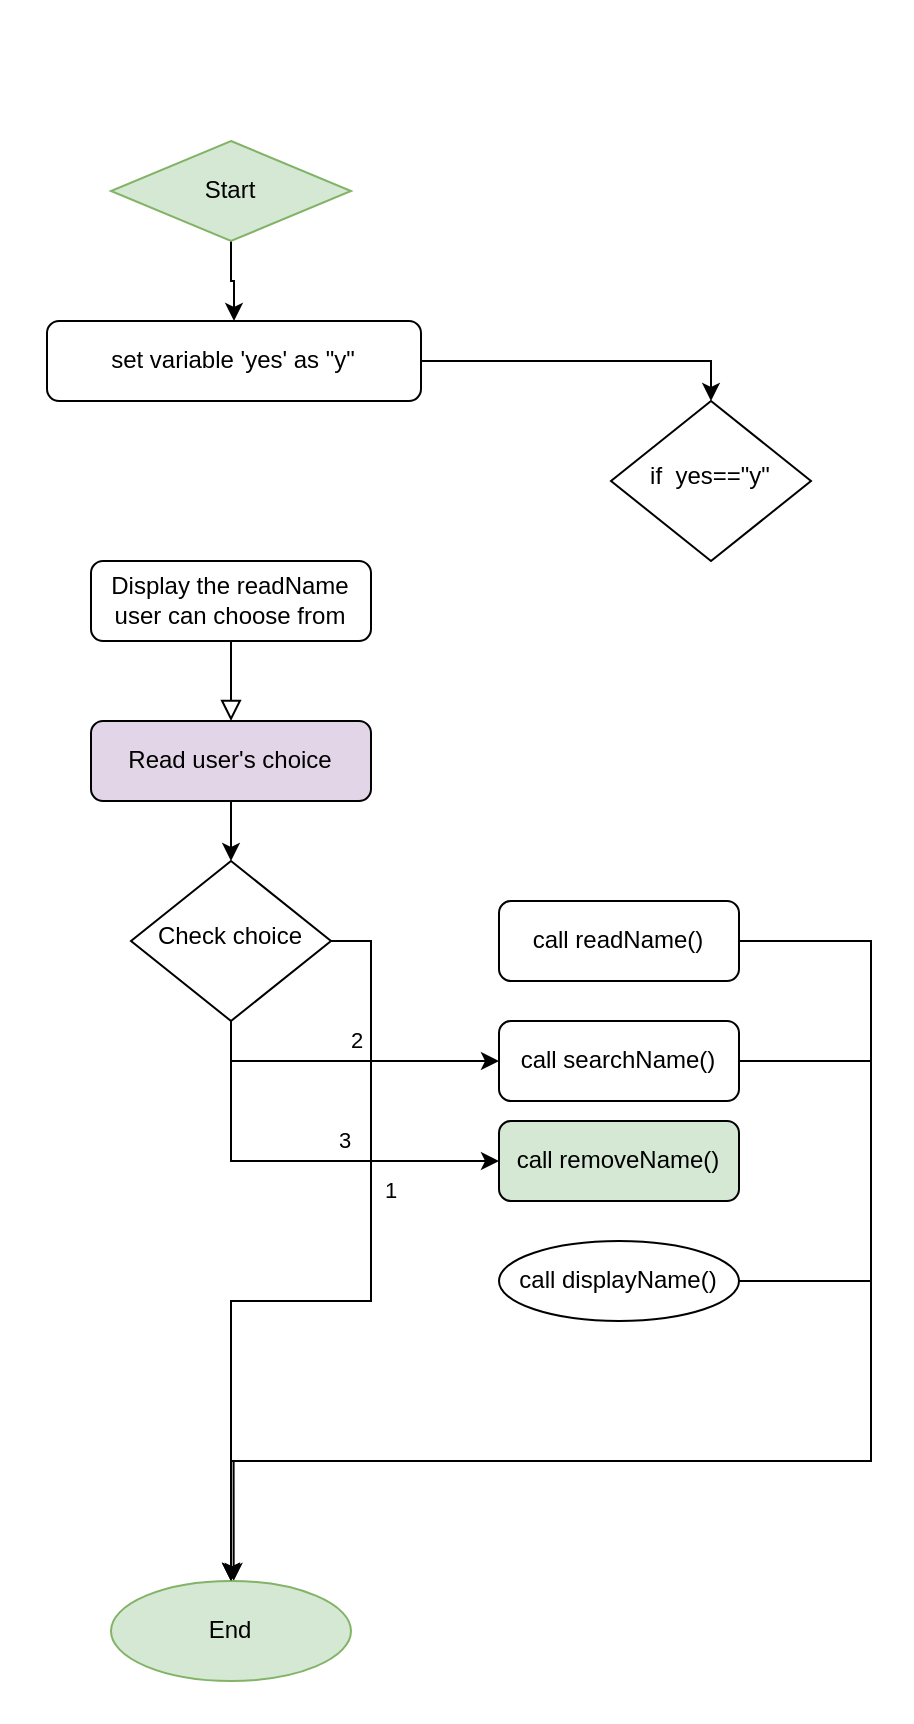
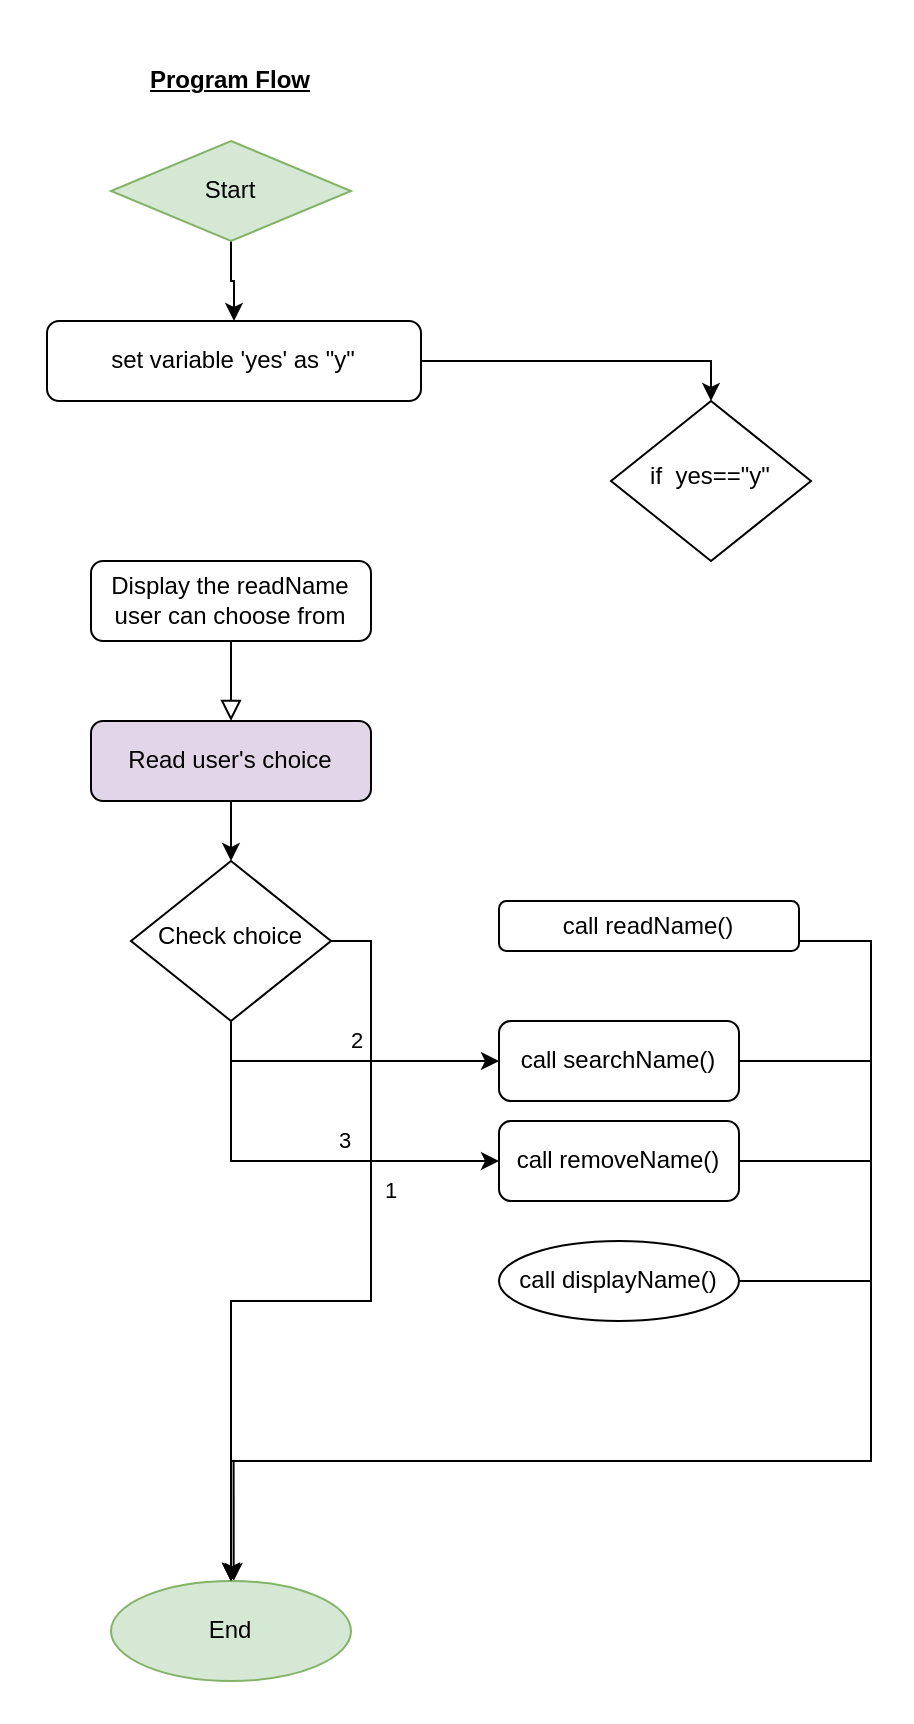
+ <mxCell id="21" value="&lt;u&gt;&lt;b&gt;Program Flow&lt;/b&gt;&lt;/u&gt;" style="text;html=1;strokeColor=none;fillColor=none;align=center;verticalAlign=middle;whiteSpace=wrap;rounded=0;" vertex="1" parent="1"><mxGeometry x="20" y="20" width="190" height="40" as="geometry" /></mxCell>
- <mxCell id="9" value="call readName()" style="rounded=1;whiteSpace=wrap;html=1;fontSize=12;glass=0;strokeWidth=1;shadow=0;" parent="1" vertex="1"><mxGeometry x="249" y="450" width="120" height="40" as="geometry" /></mxCell>
+ <mxCell id="9" value="call readName()" style="rounded=1;whiteSpace=wrap;html=1;fontSize=12;glass=0;strokeWidth=1;shadow=0;" parent="1" vertex="1"><mxGeometry x="249" y="450" width="150" height="25" as="geometry" /></mxCell>
- <mxCell id="18" value="call removeName()" style="rounded=1;whiteSpace=wrap;html=1;fontSize=12;glass=0;strokeWidth=1;shadow=0;fillColor=#d5e8d4;" vertex="1" parent="1"><mxGeometry x="249" y="560" width="120" height="40" as="geometry" /></mxCell>
+ <mxCell id="18" value="call removeName()" style="rounded=1;whiteSpace=wrap;html=1;fontSize=12;glass=0;strokeWidth=1;shadow=0;" vertex="1" parent="1"><mxGeometry x="249" y="560" width="120" height="40" as="geometry" /></mxCell>
+ <mxCell id="17" style="edgeStyle=orthogonalEdgeStyle;rounded=0;orthogonalLoop=1;jettySize=auto;html=1;entryX=0.5;entryY=0;entryDx=0;entryDy=0;endArrow=classic;endFill=1;" edge="1" parent="1" source="18" target="14"><mxGeometry relative="1" as="geometry"><Array as="points"><mxPoint x="435" y="580" /><mxPoint x="435" y="730" /><mxPoint x="115" y="730" /></Array></mxGeometry></mxCell>
